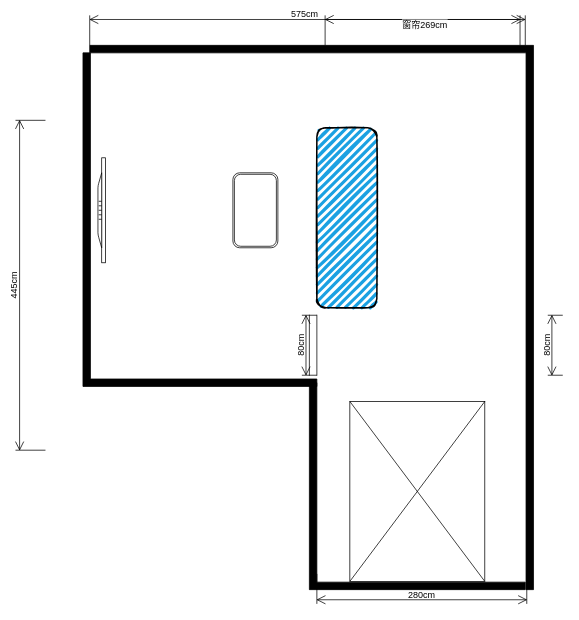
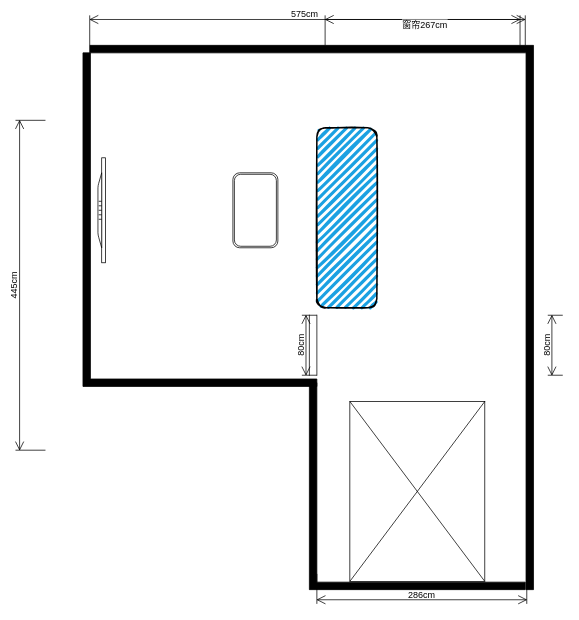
- <mxCell id="9" value="&#10;&lt;span style=&quot;color: rgb(0, 0, 0); font-family: Helvetica; font-size: 12px; font-style: normal; font-variant-ligatures: normal; font-variant-caps: normal; font-weight: 400; letter-spacing: normal; orphans: 2; text-align: center; text-indent: 0px; text-transform: none; widows: 2; word-spacing: 0px; -webkit-text-stroke-width: 0px; white-space: normal; background-color: rgb(251, 251, 251); text-decoration-thickness: initial; text-decoration-style: initial; text-decoration-color: initial; display: inline !important; float: none;&quot;&gt;窗帘269cm&lt;/span&gt;&#10;&#10;" style="shape=dimension;direction=west;whiteSpace=wrap;html=1;align=center;points=[];verticalAlign=top;spacingTop=-15;labelBackgroundColor=none;" parent="1" vertex="1"><mxGeometry x="433" y="20" width="267" height="40" as="geometry" /></mxCell>
+ <mxCell id="9" value="&#10;&lt;span style=&quot;color: rgb(0, 0, 0); font-family: Helvetica; font-size: 12px; font-style: normal; font-variant-ligatures: normal; font-variant-caps: normal; font-weight: 400; letter-spacing: normal; orphans: 2; text-align: center; text-indent: 0px; text-transform: none; widows: 2; word-spacing: 0px; -webkit-text-stroke-width: 0px; white-space: normal; background-color: rgb(251, 251, 251); text-decoration-thickness: initial; text-decoration-style: initial; text-decoration-color: initial; display: inline !important; float: none;&quot;&gt;窗帘267cm&lt;/span&gt;&#10;&#10;" style="shape=dimension;direction=west;whiteSpace=wrap;html=1;align=center;points=[];verticalAlign=top;spacingTop=-15;labelBackgroundColor=none;" parent="1" vertex="1"><mxGeometry x="433" y="20" width="267" height="40" as="geometry" /></mxCell>
- <mxCell id="5" value="280cm" style="shape=dimension;whiteSpace=wrap;html=1;align=center;points=[];verticalAlign=bottom;spacingBottom=3;labelBackgroundColor=none;" parent="1" vertex="1"><mxGeometry x="422" y="765" width="280" height="40" as="geometry" /></mxCell>
+ <mxCell id="5" value="286cm" style="shape=dimension;whiteSpace=wrap;html=1;align=center;points=[];verticalAlign=bottom;spacingBottom=3;labelBackgroundColor=none;" parent="1" vertex="1"><mxGeometry x="422" y="765" width="280" height="40" as="geometry" /></mxCell>
